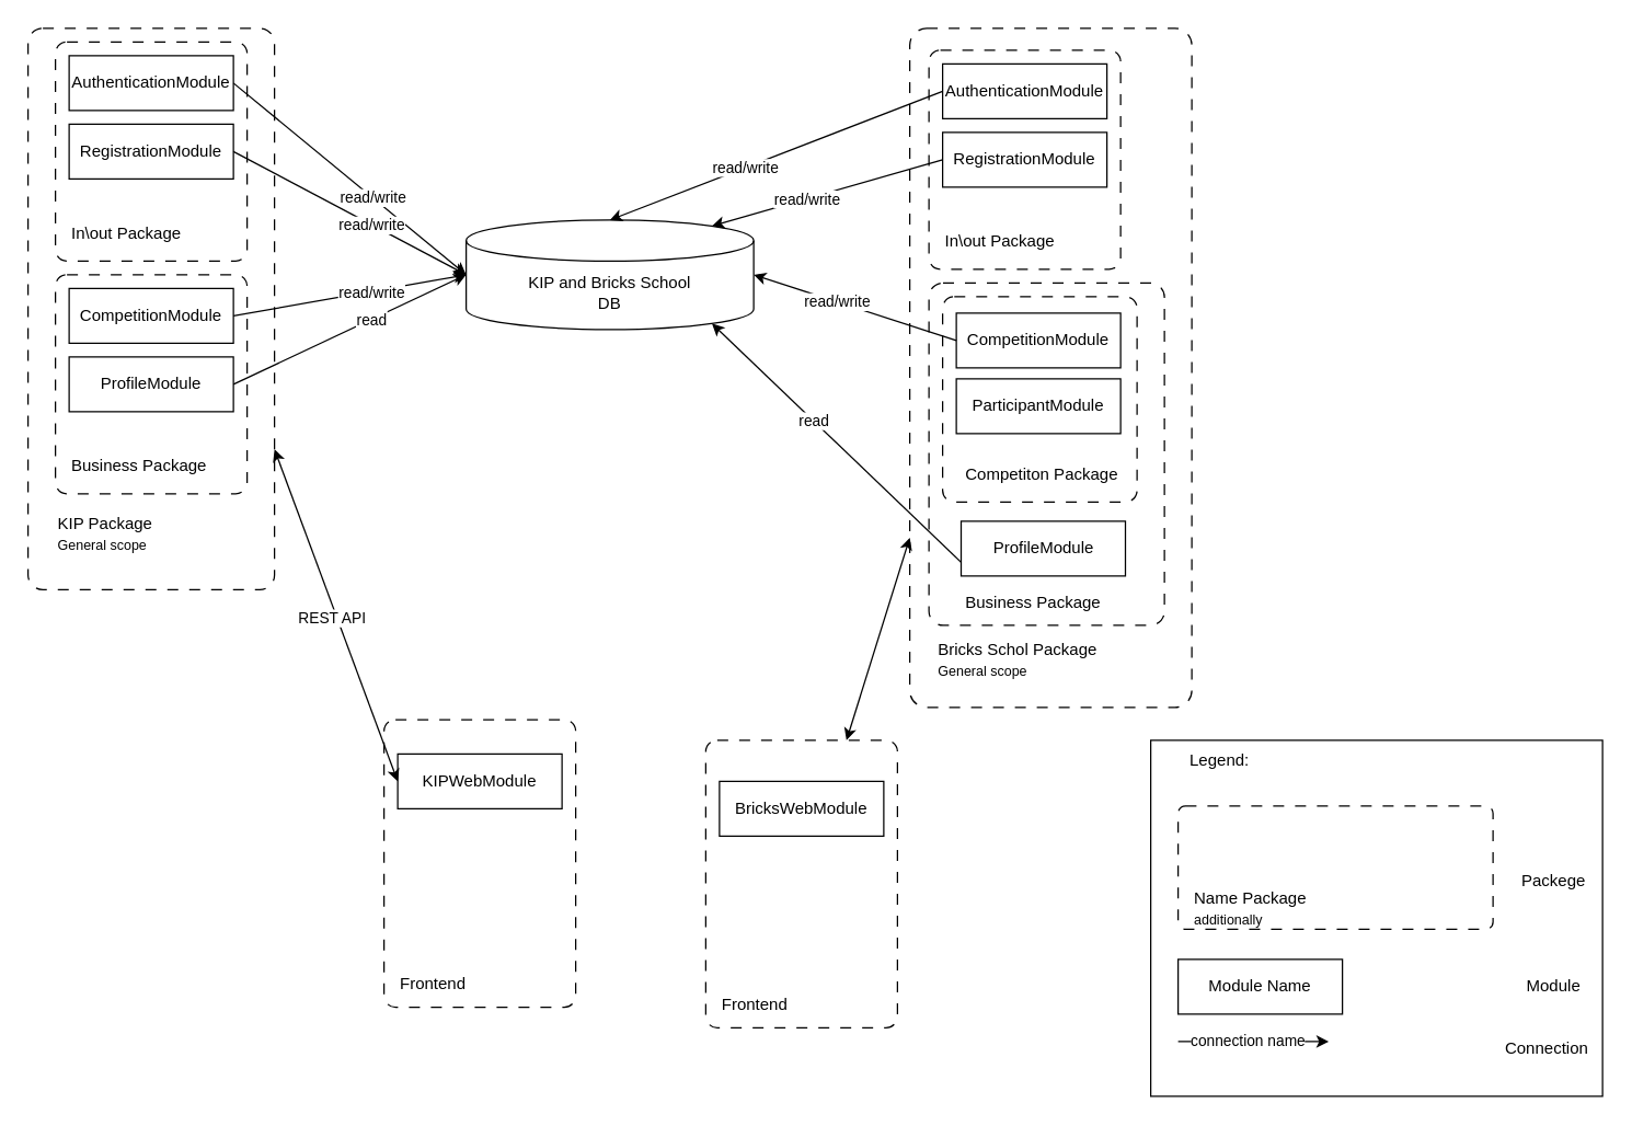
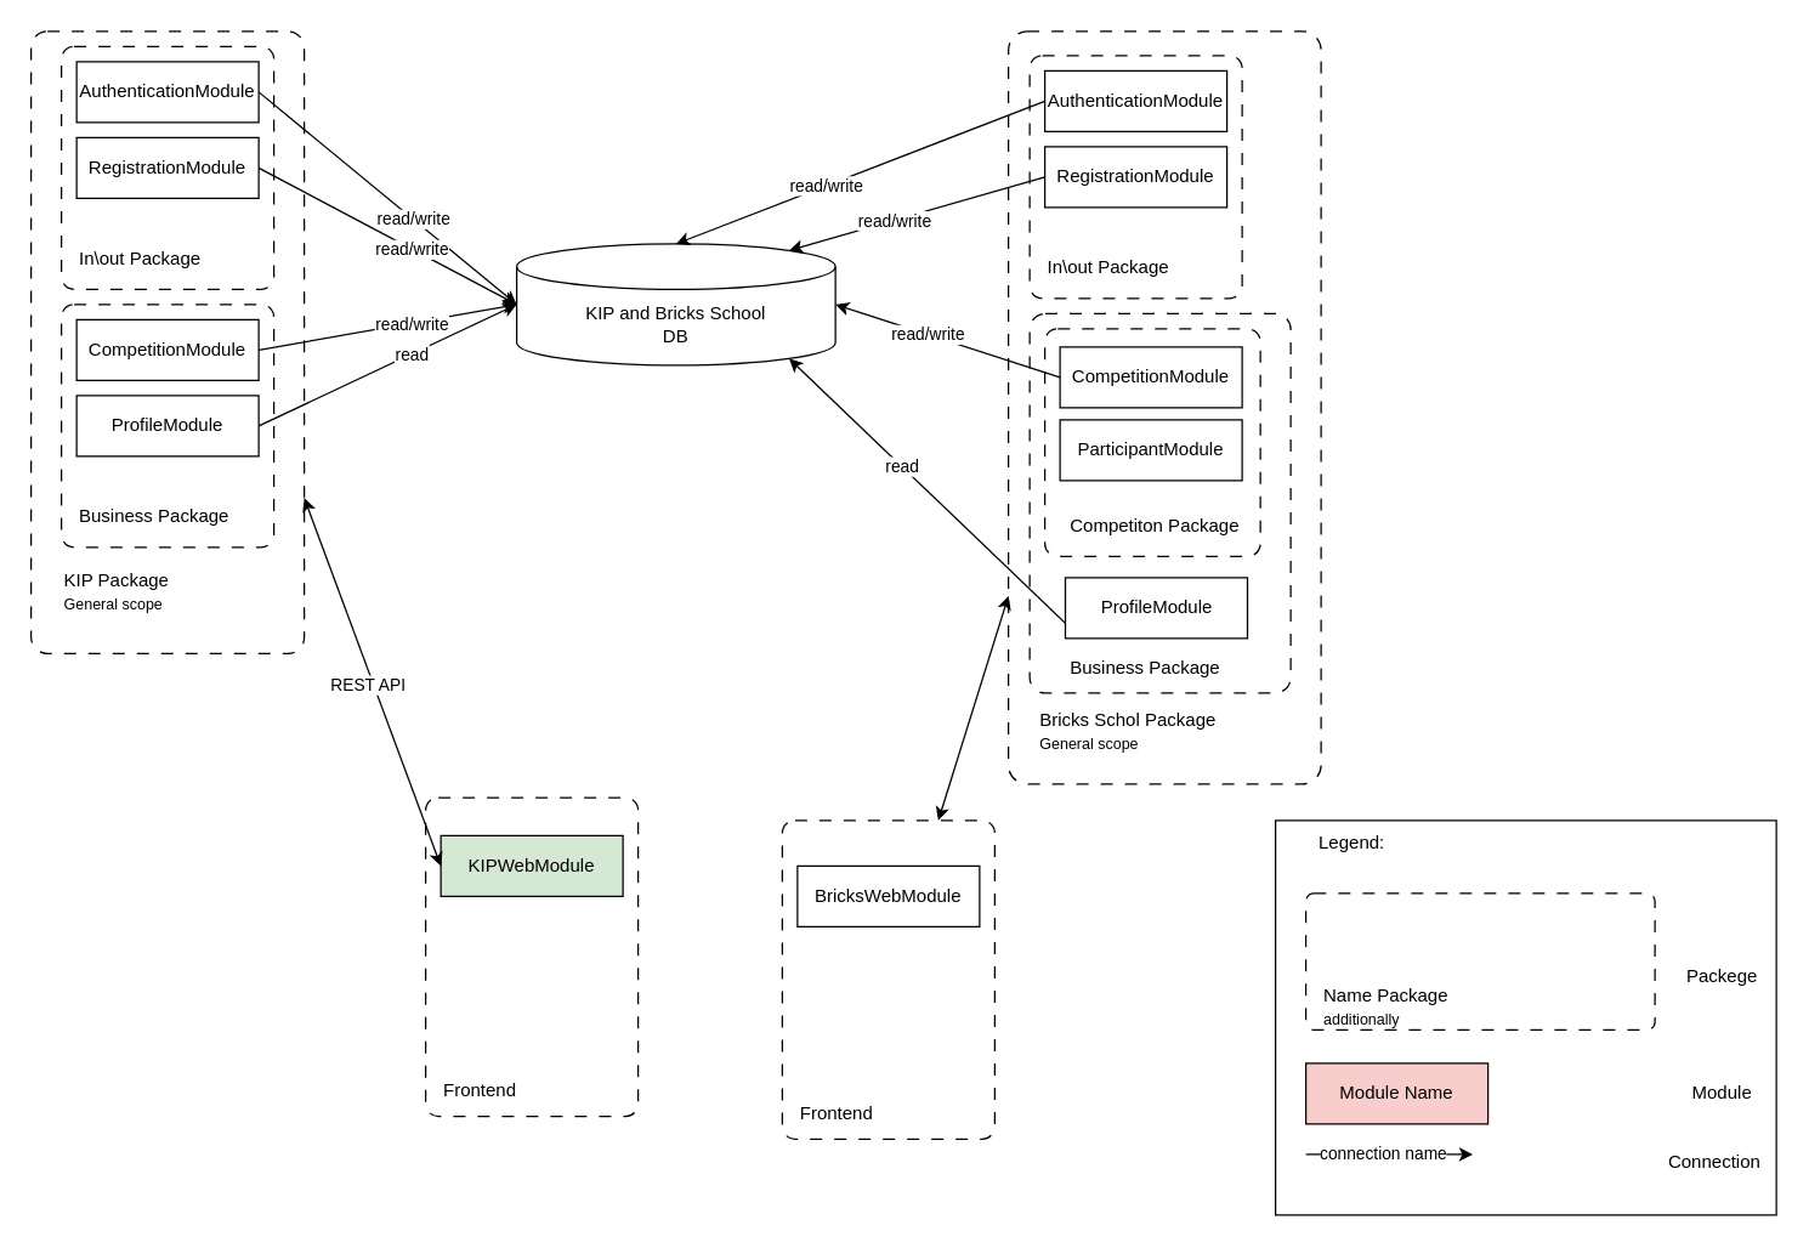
- <mxCell id="55" value="KIPWebModule" style="rounded=0;whiteSpace=wrap;html=1;" vertex="1" parent="1"><mxGeometry x="290" y="550" width="120" height="40" as="geometry" /></mxCell>
+ <mxCell id="55" value="KIPWebModule" style="rounded=0;whiteSpace=wrap;html=1;fillColor=#d5e8d4;" vertex="1" parent="1"><mxGeometry x="290" y="550" width="120" height="40" as="geometry" /></mxCell>
- <mxCell id="9" value="Module Name" style="rounded=0;whiteSpace=wrap;html=1;" vertex="1" parent="1"><mxGeometry x="860" y="700" width="120" height="40" as="geometry" /></mxCell>
+ <mxCell id="9" value="Module Name" style="rounded=0;whiteSpace=wrap;html=1;fillColor=#f8cecc;" vertex="1" parent="1"><mxGeometry x="860" y="700" width="120" height="40" as="geometry" /></mxCell>
